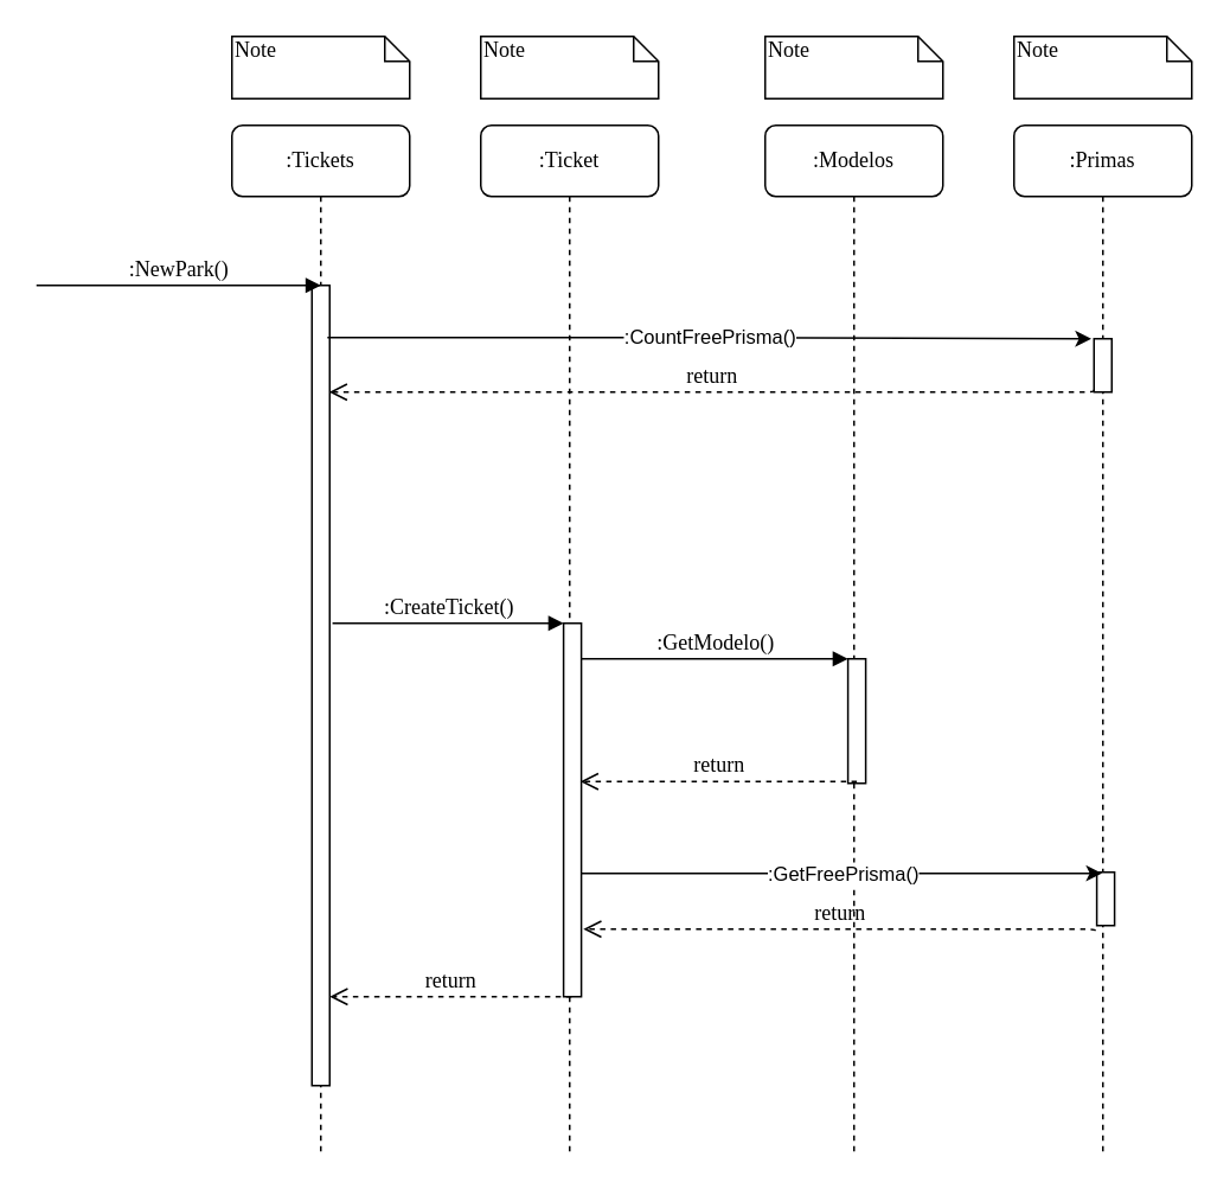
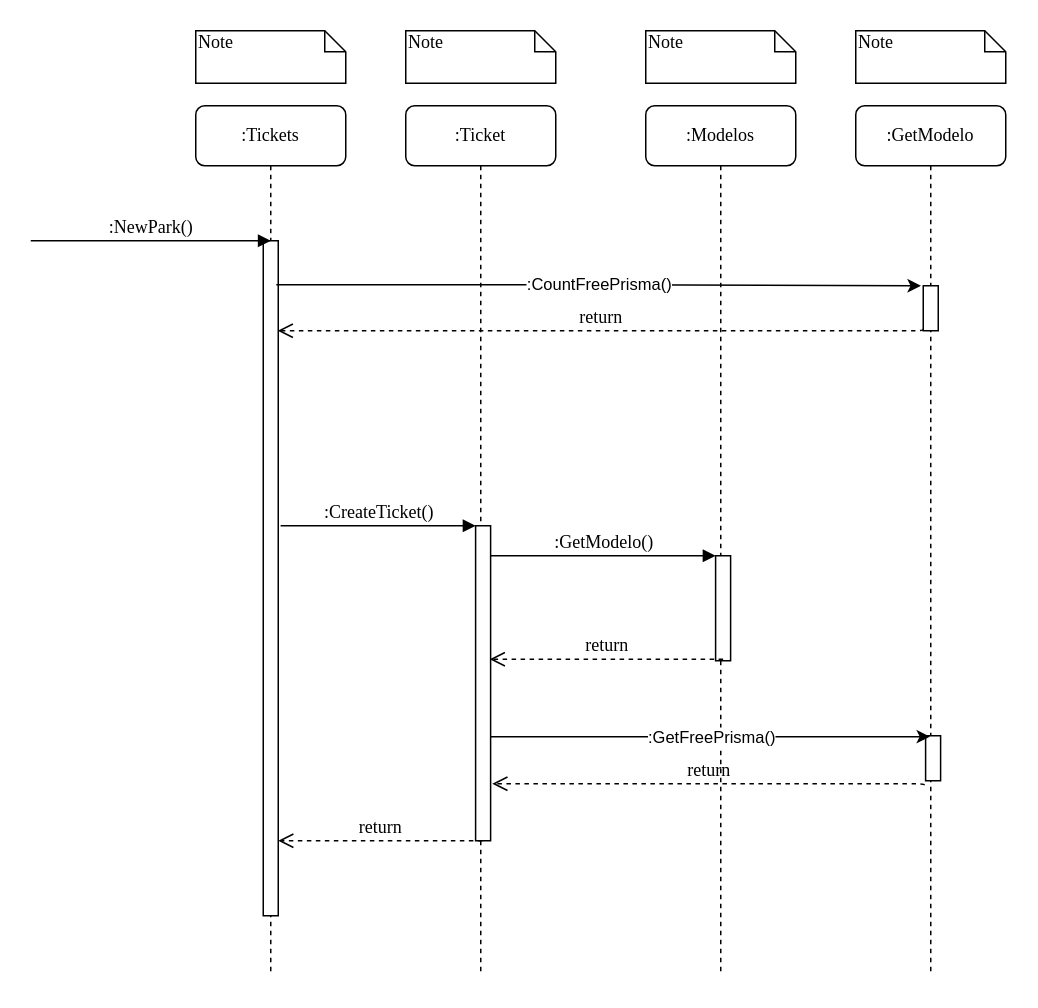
- <mxCell id="6" value=":Primas" style="shape=umlLifeline;perimeter=lifelinePerimeter;whiteSpace=wrap;html=1;container=1;collapsible=0;recursiveResize=0;outlineConnect=0;rounded=1;shadow=0;comic=0;labelBackgroundColor=none;strokeWidth=1;fontFamily=Verdana;fontSize=12;align=center;" parent="1" vertex="1"><mxGeometry x="570" y="70" width="100" height="580" as="geometry" /></mxCell>
+ <mxCell id="6" value=":GetModelo" style="shape=umlLifeline;perimeter=lifelinePerimeter;whiteSpace=wrap;html=1;container=1;collapsible=0;recursiveResize=0;outlineConnect=0;rounded=1;shadow=0;comic=0;labelBackgroundColor=none;strokeWidth=1;fontFamily=Verdana;fontSize=12;align=center;" parent="1" vertex="1"><mxGeometry x="570" y="70" width="100" height="580" as="geometry" /></mxCell>
